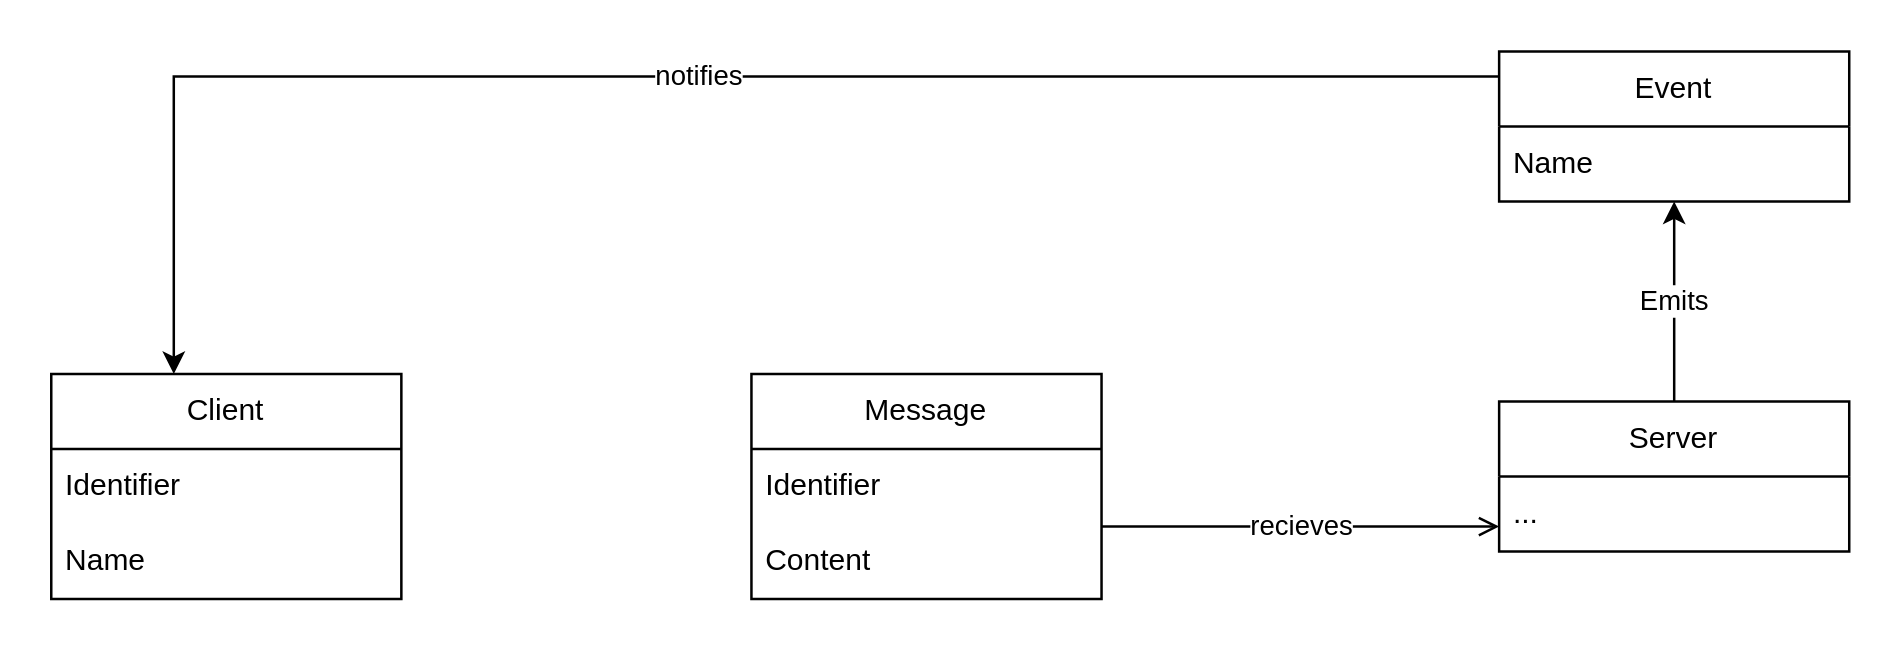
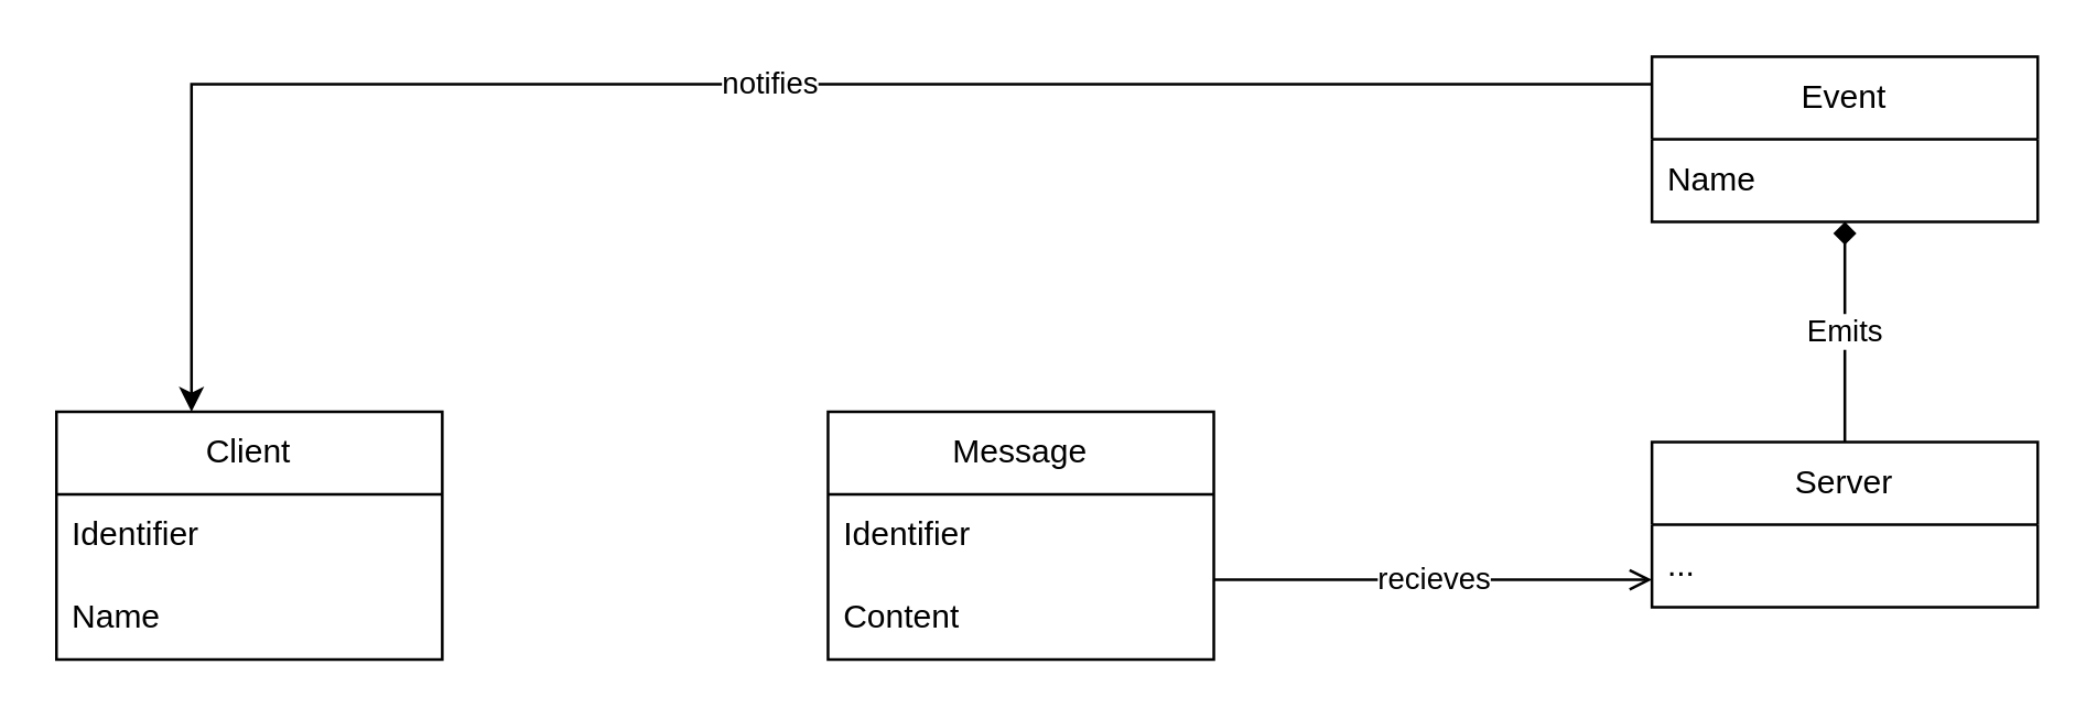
- <mxCell id="6" value="Emits" style="edgeStyle=orthogonalEdgeStyle;rounded=0;orthogonalLoop=1;jettySize=auto;html=1;" parent="1" source="7" target="13" edge="1"><mxGeometry relative="1" as="geometry" /></mxCell>
+ <mxCell id="6" value="Emits" style="edgeStyle=orthogonalEdgeStyle;rounded=0;orthogonalLoop=1;jettySize=auto;html=1;endArrow=diamond;" parent="1" source="7" target="13" edge="1"><mxGeometry relative="1" as="geometry" /></mxCell>
